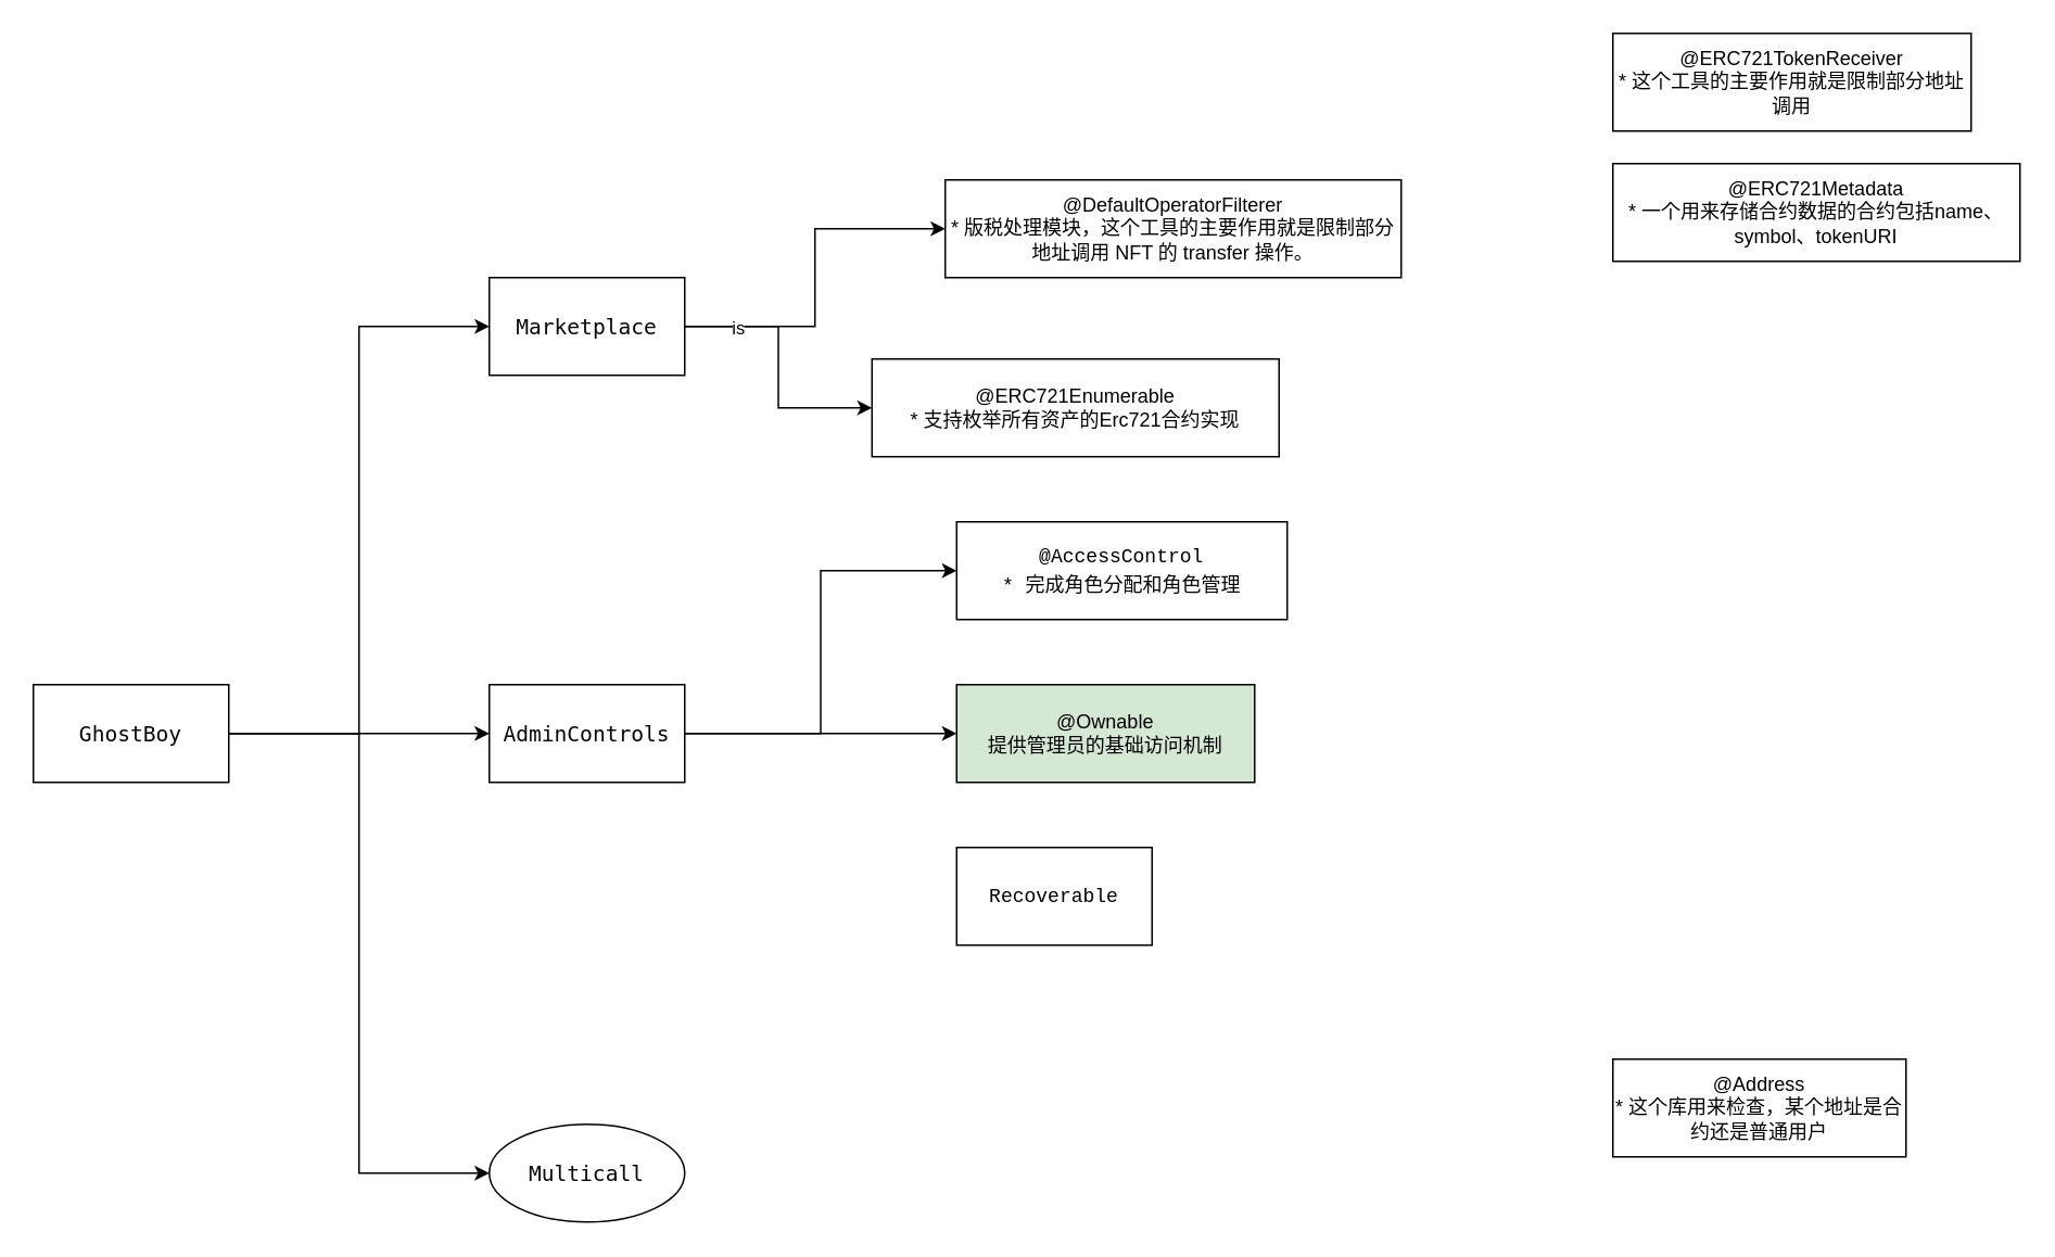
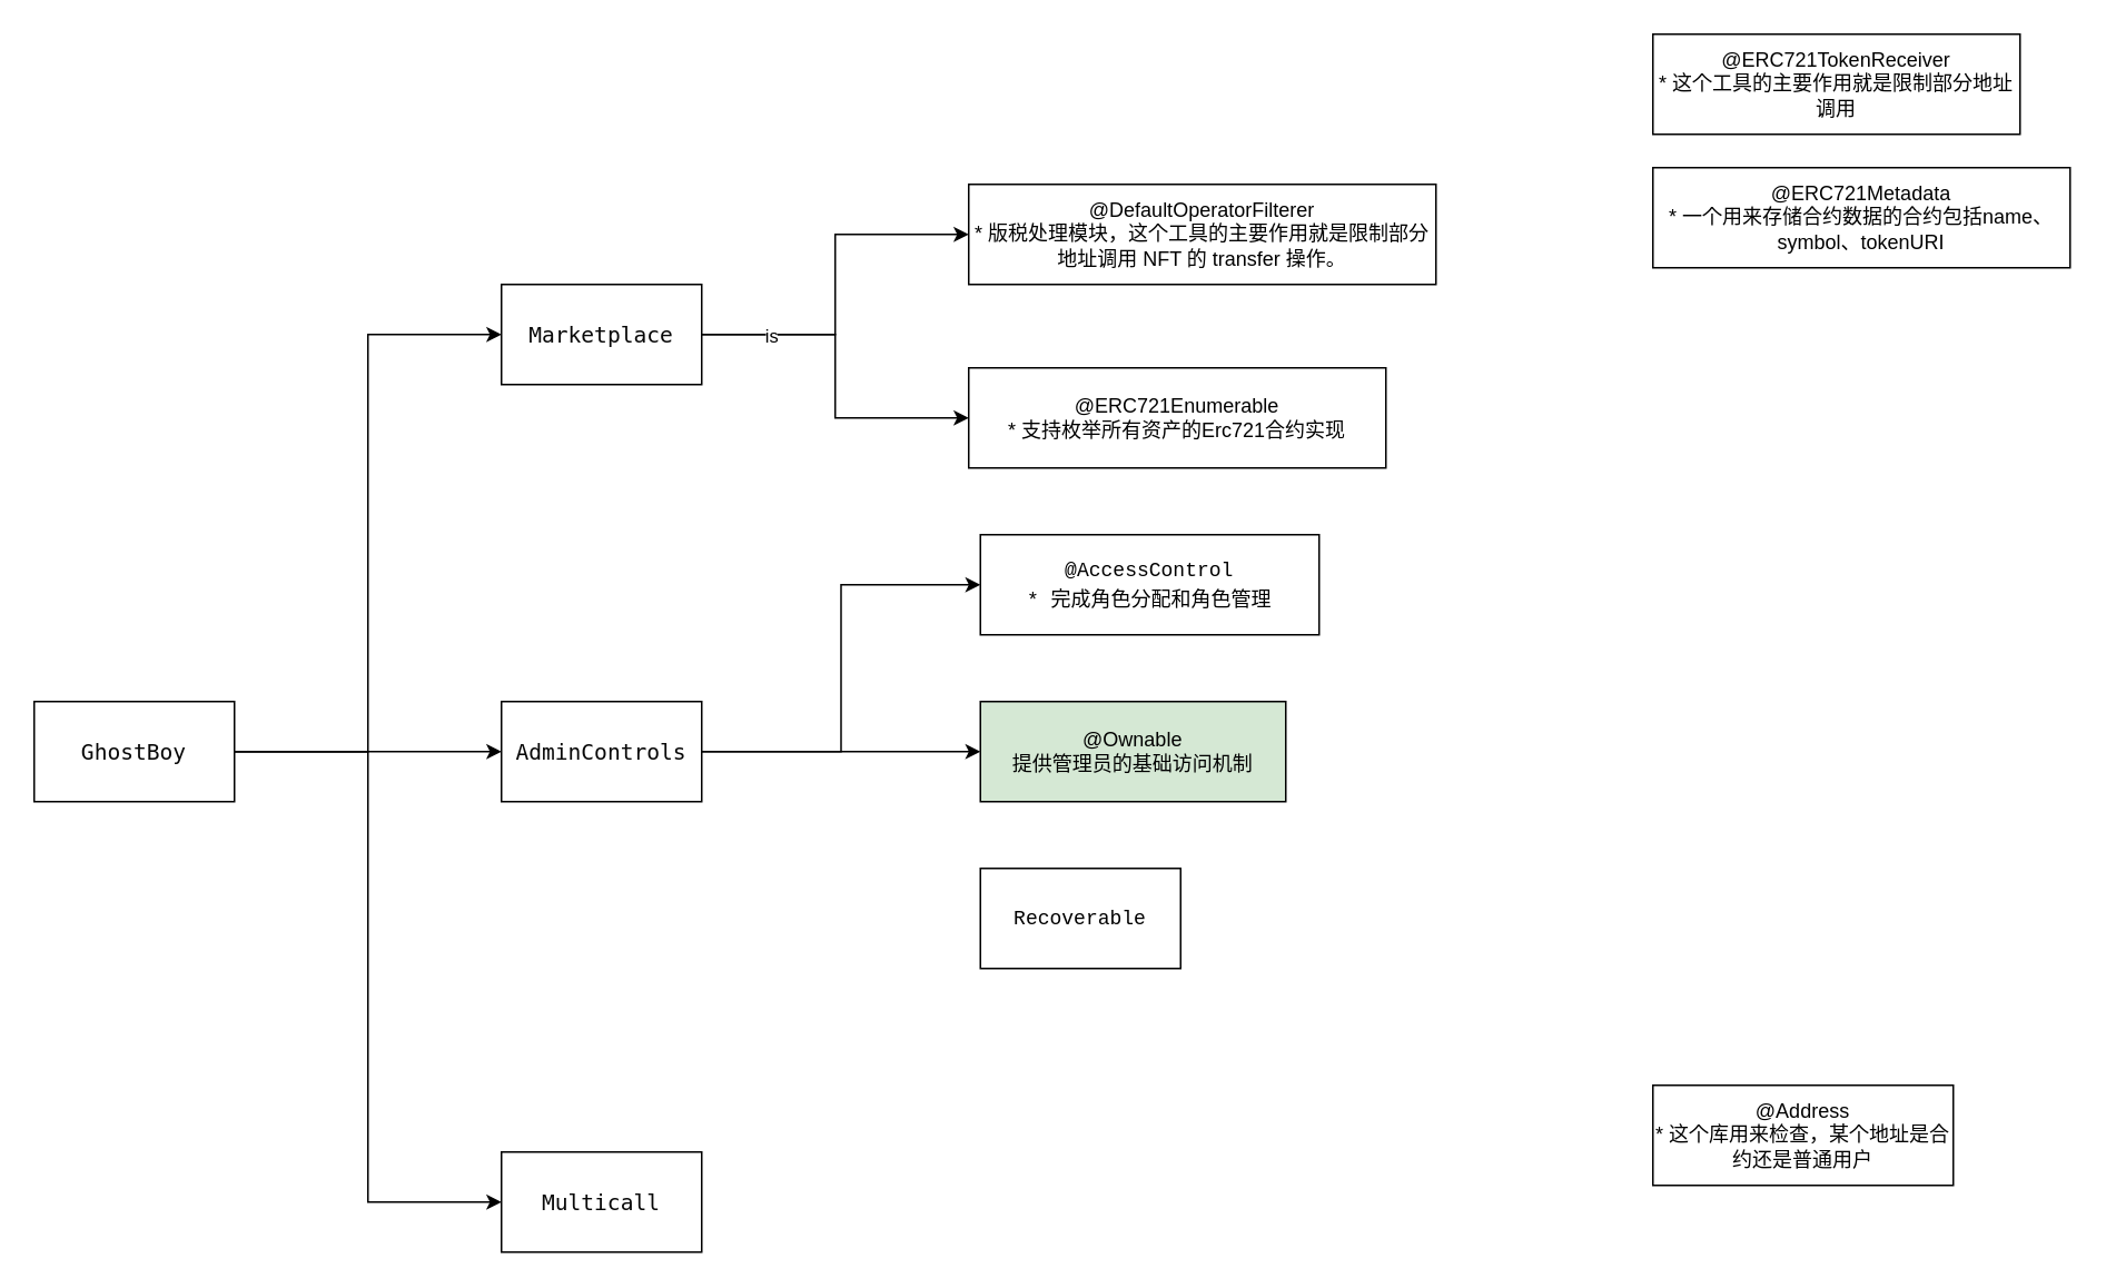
- <mxCell id="15" value="@ERC721Enumerable&lt;br&gt;* 支持枚举所有资产的Erc721合约实现" style="rounded=0;whiteSpace=wrap;html=1;" vertex="1" parent="1"><mxGeometry x="535" y="220" width="250" height="60" as="geometry" /></mxCell>
+ <mxCell id="15" value="@ERC721Enumerable&lt;br&gt;* 支持枚举所有资产的Erc721合约实现" style="rounded=0;whiteSpace=wrap;html=1;" vertex="1" parent="1"><mxGeometry x="580" y="220" width="250" height="60" as="geometry" /></mxCell>
- <mxCell id="13" value="&lt;pre style=&quot;background-color:#ffffff;color:#080808;font-family:'JetBrains Mono',monospace;font-size:9.8pt;&quot;&gt;Multicall&lt;/pre&gt;" style="ellipse;whiteSpace=wrap;html=1;" vertex="1" parent="1"><mxGeometry x="300" y="690" width="120" height="60" as="geometry" /></mxCell>
+ <mxCell id="13" value="&lt;pre style=&quot;background-color:#ffffff;color:#080808;font-family:'JetBrains Mono',monospace;font-size:9.8pt;&quot;&gt;Multicall&lt;/pre&gt;" style="rounded=0;whiteSpace=wrap;html=1;" vertex="1" parent="1"><mxGeometry x="300" y="690" width="120" height="60" as="geometry" /></mxCell>
